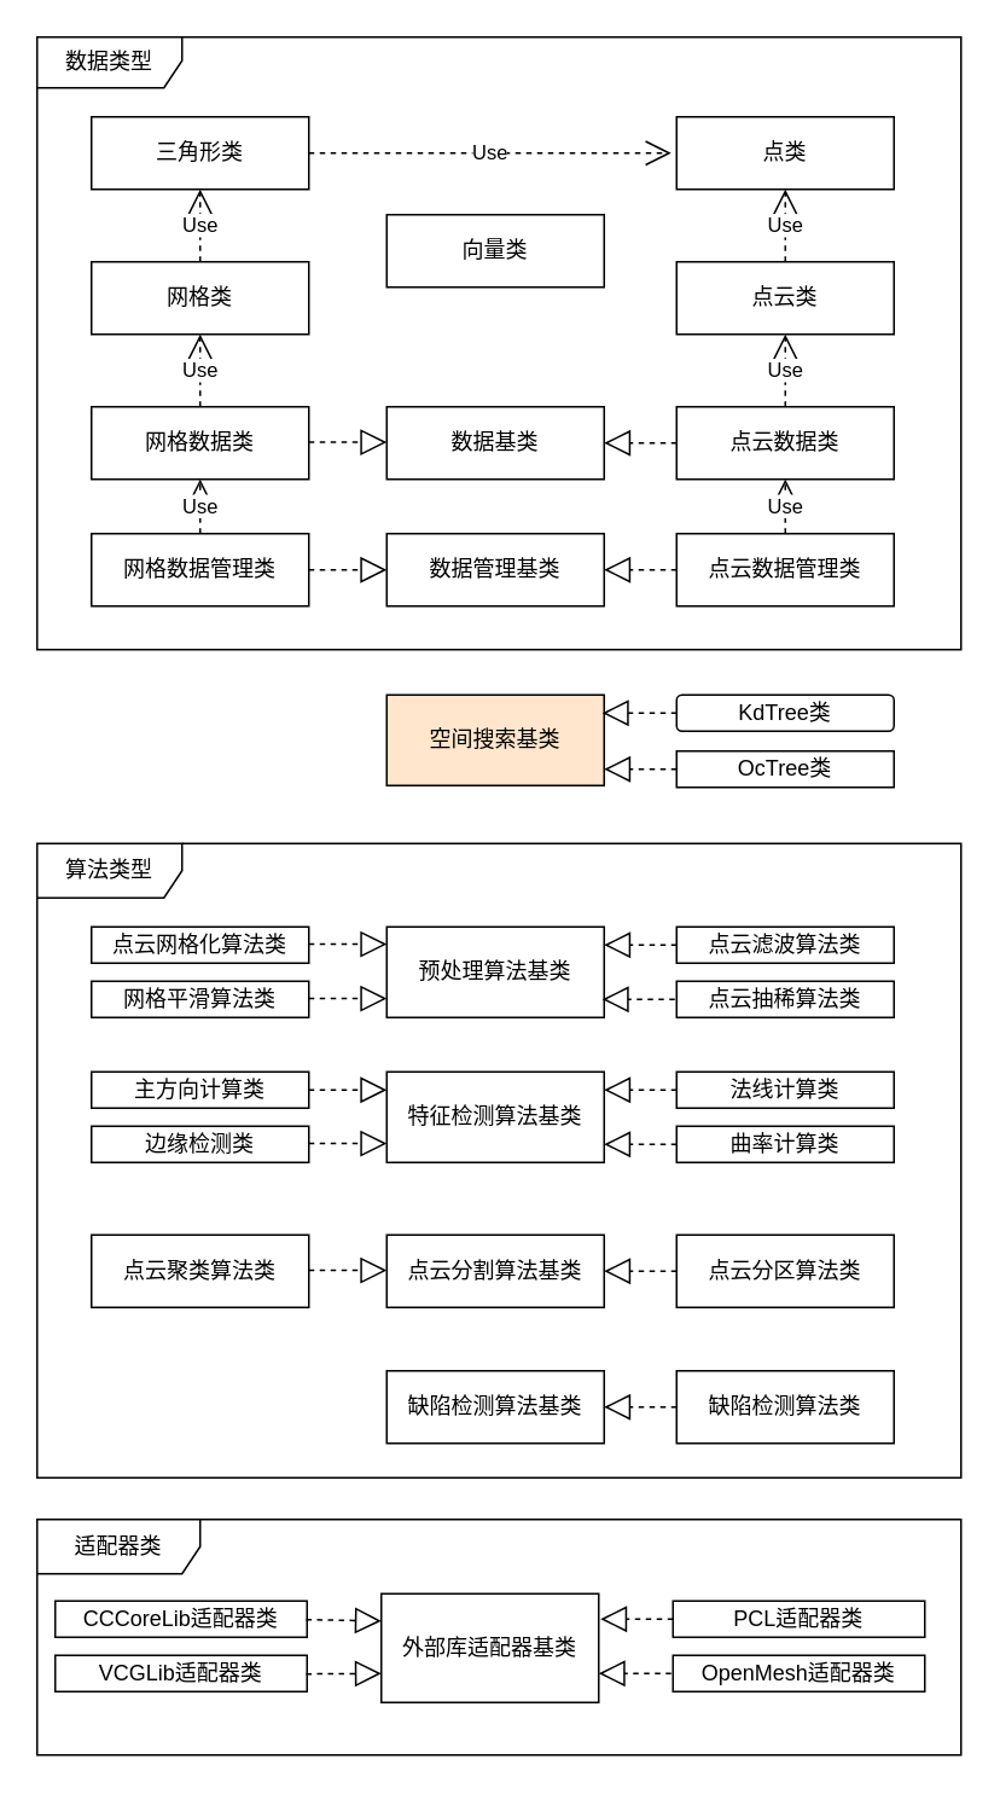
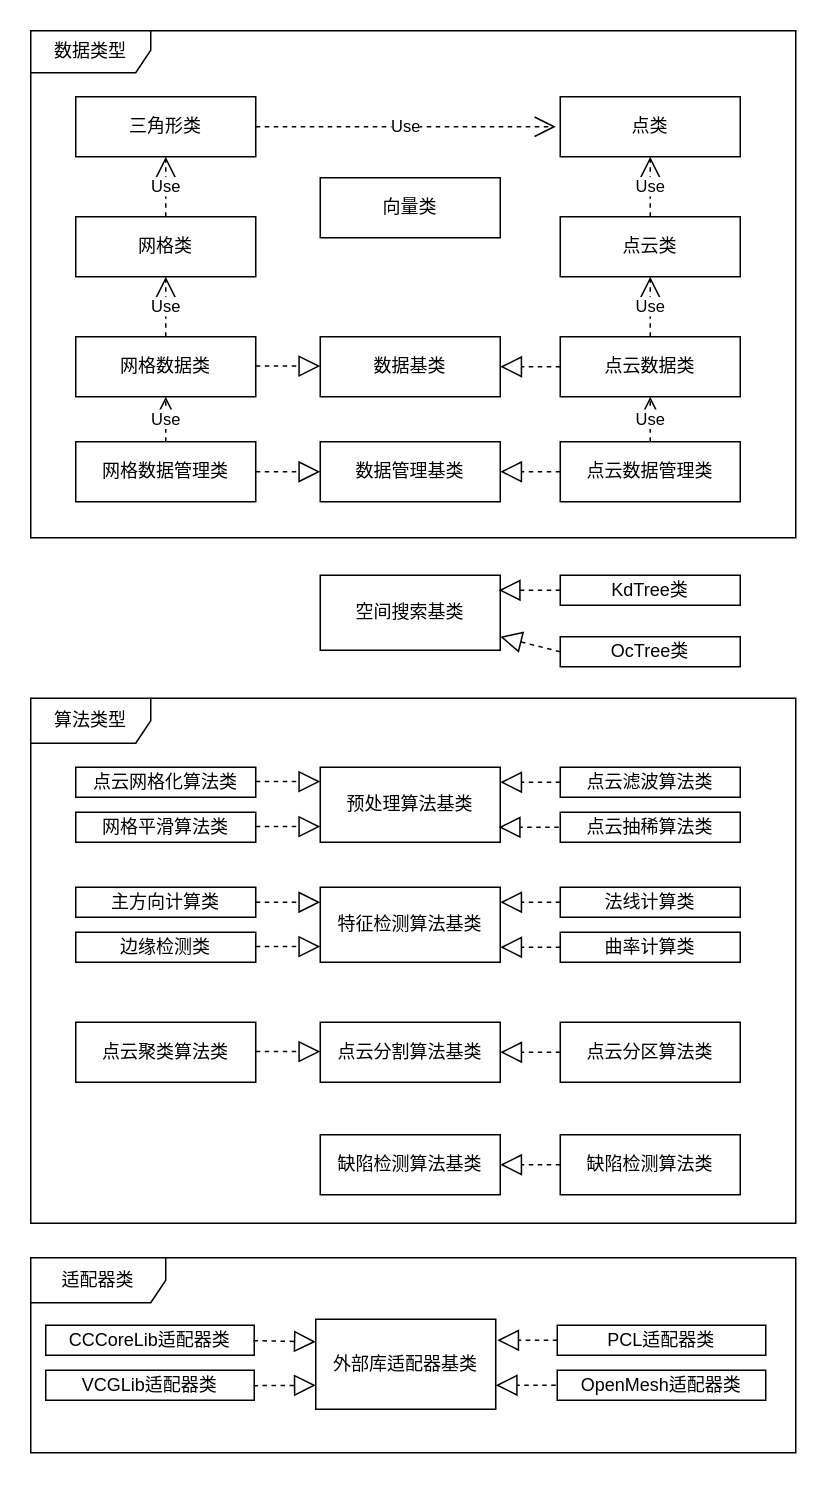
- <mxCell id="9" value="KdTree类" style="whiteSpace=wrap;html=1;rounded=1;" parent="1" vertex="1"><mxGeometry x="373" y="383" width="120" height="20" as="geometry" /></mxCell>
+ <mxCell id="9" value="KdTree类" style="rounded=0;whiteSpace=wrap;html=1;" parent="1" vertex="1"><mxGeometry x="373" y="383" width="120" height="20" as="geometry" /></mxCell>
- <mxCell id="11" value="空间搜索基类" style="rounded=0;whiteSpace=wrap;html=1;fillColor=#ffe6cc;" parent="1" vertex="1"><mxGeometry x="213" y="383" width="120" height="50" as="geometry" /></mxCell>
+ <mxCell id="11" value="空间搜索基类" style="rounded=0;whiteSpace=wrap;html=1;" parent="1" vertex="1"><mxGeometry x="213" y="383" width="120" height="50" as="geometry" /></mxCell>
- <mxCell id="10" value="OcTree类" style="rounded=0;whiteSpace=wrap;html=1;" parent="1" vertex="1"><mxGeometry x="373" y="414" width="120" height="20" as="geometry" /></mxCell>
+ <mxCell id="10" value="OcTree类" style="rounded=0;whiteSpace=wrap;html=1;" parent="1" vertex="1"><mxGeometry x="373" y="424" width="120" height="20" as="geometry" /></mxCell>
